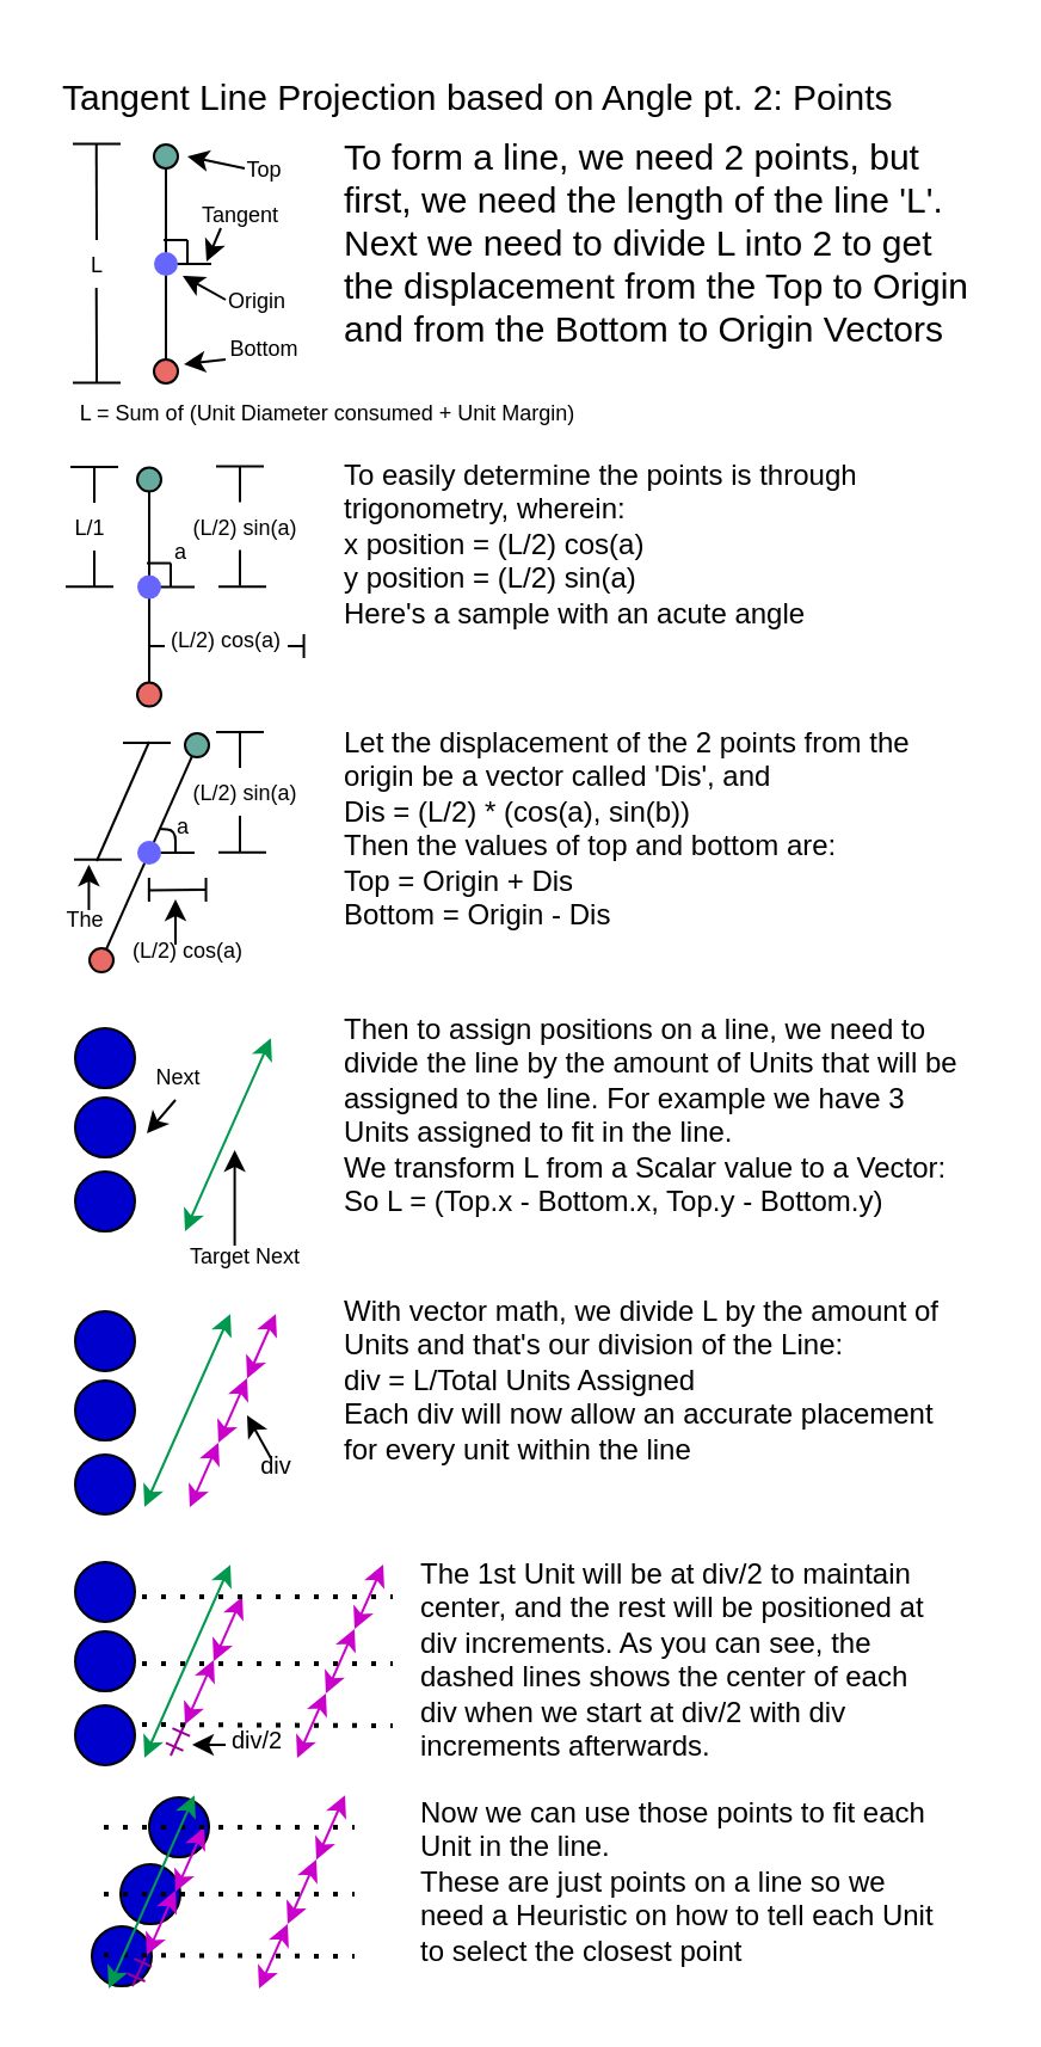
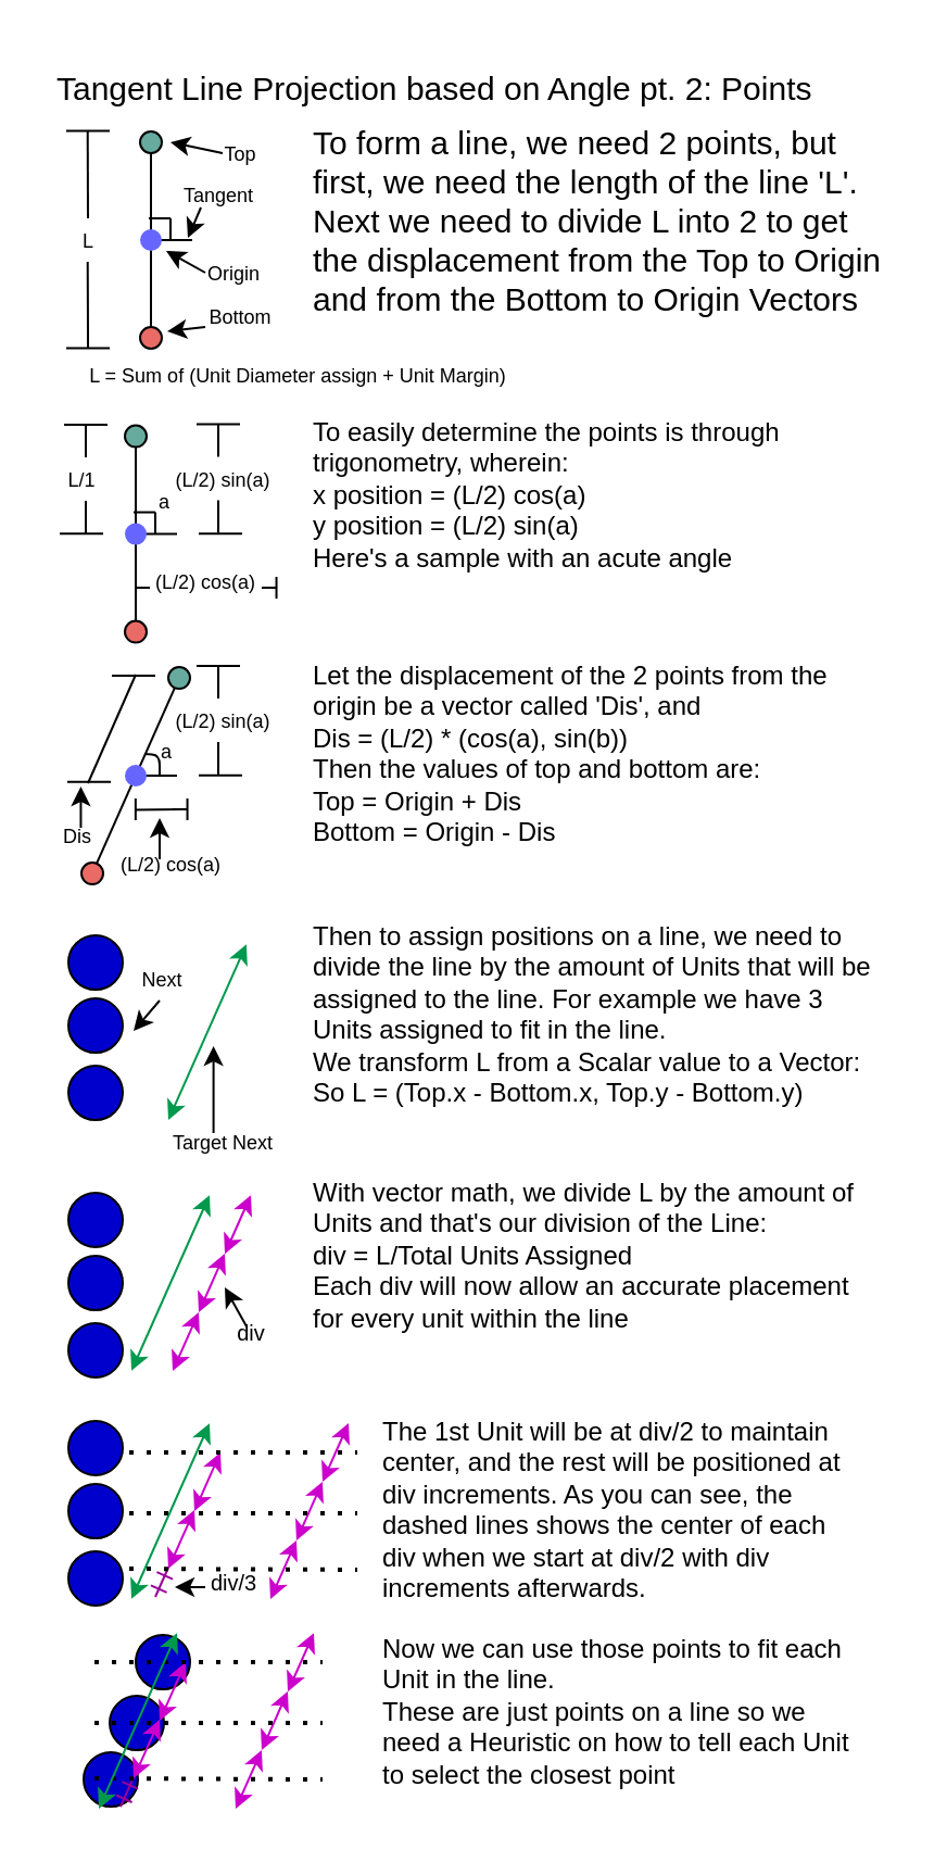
- <mxCell id="70" value="&lt;font style=&quot;font-size: 9px&quot;&gt;L = Sum of (Unit Diameter consumed + Unit Margin)&amp;nbsp;&amp;nbsp;&lt;/font&gt;" style="text;html=1;align=center;verticalAlign=middle;resizable=0;points=[];autosize=1;strokeColor=none;" vertex="1" parent="1"><mxGeometry x="24" y="162" width="230" height="20" as="geometry" /></mxCell>
+ <mxCell id="70" value="&lt;font style=&quot;font-size: 9px&quot;&gt;L = Sum of (Unit Diameter assign + Unit Margin)&amp;nbsp;&amp;nbsp;&lt;/font&gt;" style="text;html=1;align=center;verticalAlign=middle;resizable=0;points=[];autosize=1;strokeColor=none;" vertex="1" parent="1"><mxGeometry x="24" y="162" width="230" height="20" as="geometry" /></mxCell>
- <mxCell id="108" value="&lt;font style=&quot;font-size: 9px&quot;&gt;The&lt;/font&gt;" style="text;html=1;align=center;verticalAlign=middle;resizable=0;points=[];autosize=1;strokeColor=none;" vertex="1" parent="1"><mxGeometry x="20" y="373.52" width="30" height="20" as="geometry" /></mxCell>
+ <mxCell id="108" value="&lt;font style=&quot;font-size: 9px&quot;&gt;Dis&lt;/font&gt;" style="text;html=1;align=center;verticalAlign=middle;resizable=0;points=[];autosize=1;strokeColor=none;" vertex="1" parent="1"><mxGeometry x="20" y="373.52" width="30" height="20" as="geometry" /></mxCell>
- <mxCell id="97" value="&lt;font size=&quot;1&quot;&gt;div/2&lt;/font&gt;" style="text;html=1;align=center;verticalAlign=middle;resizable=0;points=[];autosize=1;strokeColor=none;" vertex="1" parent="1"><mxGeometry x="87" y="718.48" width="40" height="20" as="geometry" /></mxCell>
+ <mxCell id="97" value="&lt;font size=&quot;1&quot;&gt;div/3&lt;/font&gt;" style="text;html=1;align=center;verticalAlign=middle;resizable=0;points=[];autosize=1;strokeColor=none;" vertex="1" parent="1"><mxGeometry x="87" y="718.48" width="40" height="20" as="geometry" /></mxCell>
